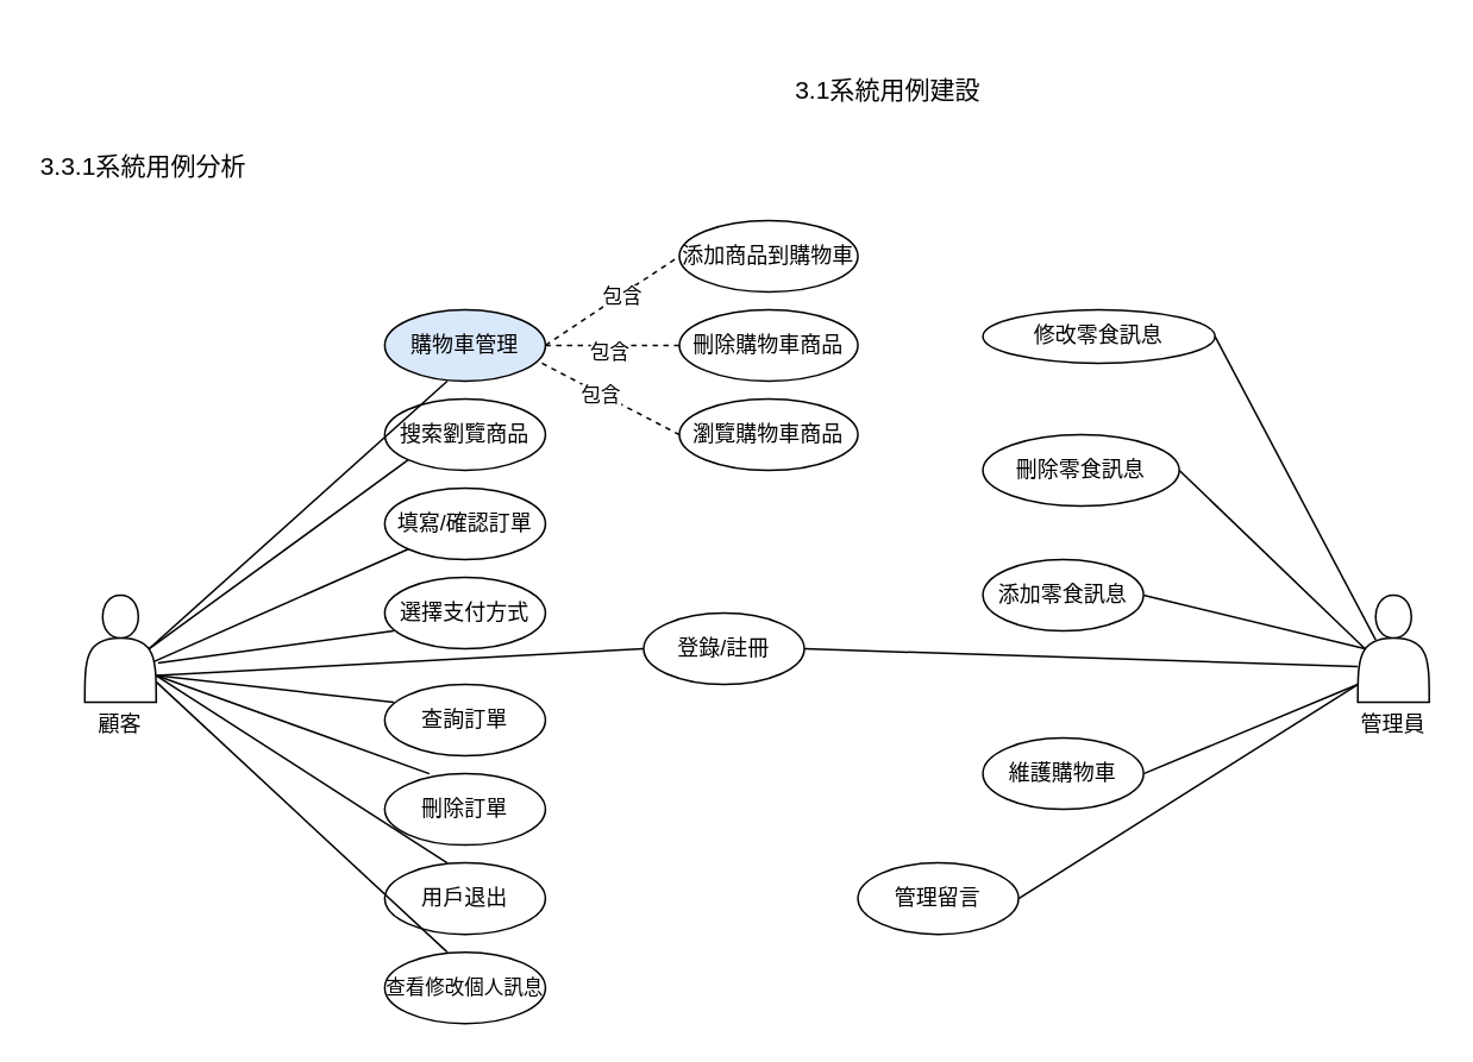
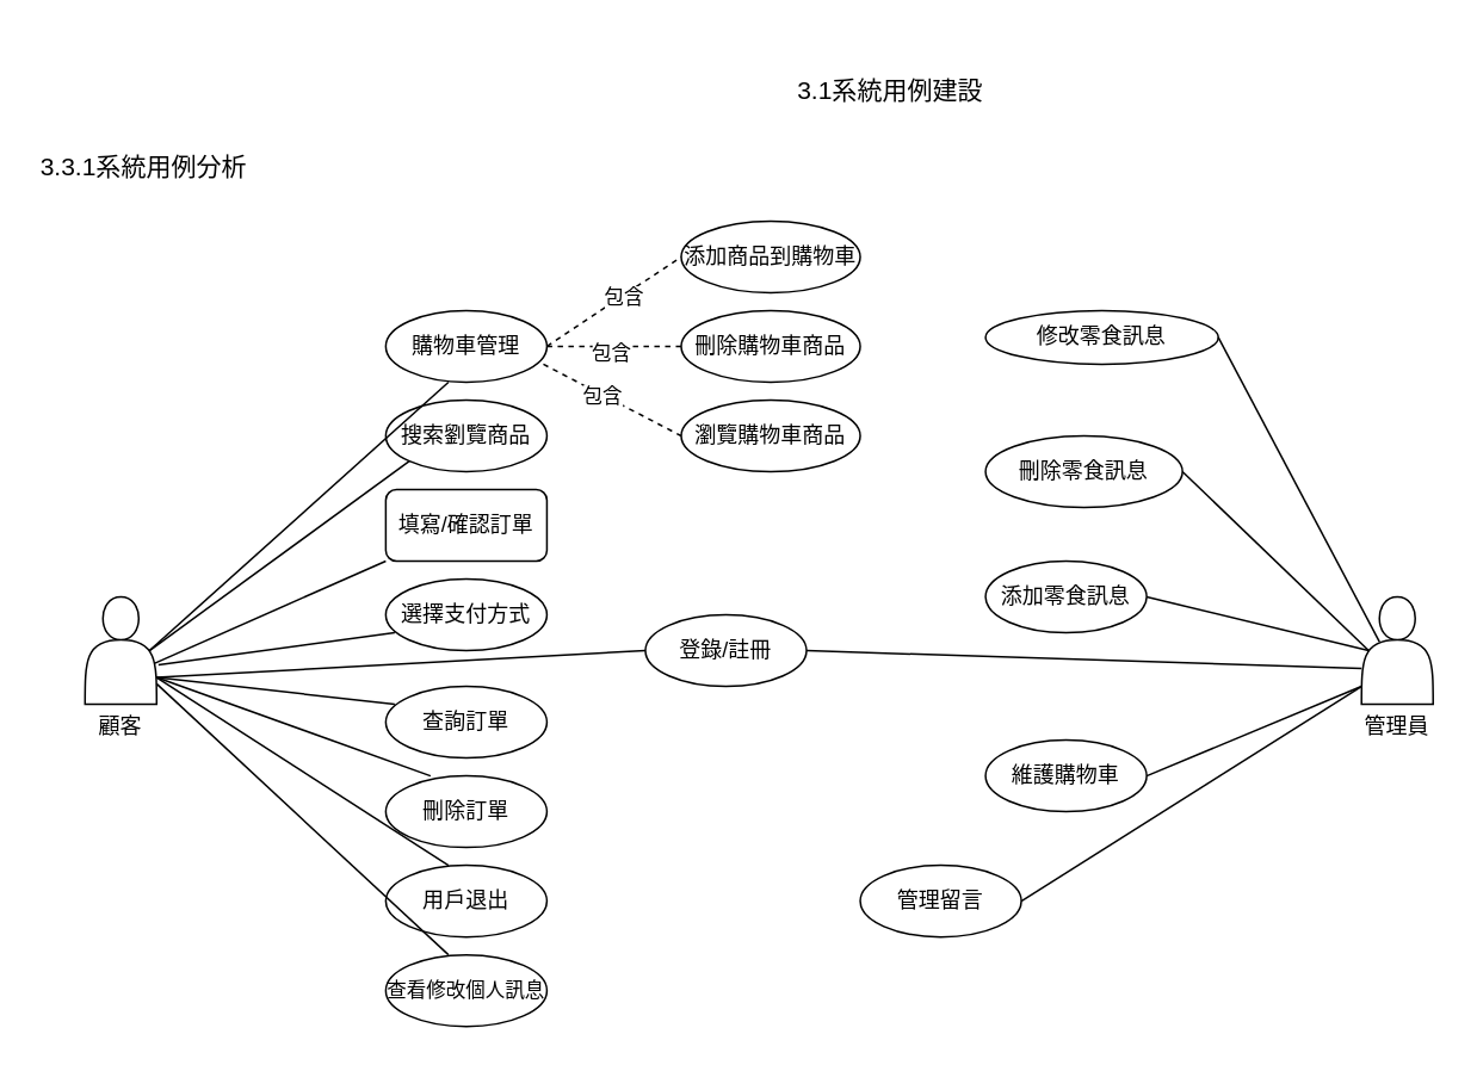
- <mxCell id="4" value="購物車管理" style="ellipse;whiteSpace=wrap;html=1;fillColor=#dae8fc;" vertex="1" parent="1"><mxGeometry x="215" y="173" width="90" height="40" as="geometry" /></mxCell>
+ <mxCell id="4" value="購物車管理" style="ellipse;whiteSpace=wrap;html=1;" vertex="1" parent="1"><mxGeometry x="215" y="173" width="90" height="40" as="geometry" /></mxCell>
- <mxCell id="6" value="填寫/確認訂單" style="ellipse;whiteSpace=wrap;html=1;" vertex="1" parent="1"><mxGeometry x="215" y="273" width="90" height="40" as="geometry" /></mxCell>
+ <mxCell id="6" value="填寫/確認訂單" style="whiteSpace=wrap;html=1;rounded=1;" vertex="1" parent="1"><mxGeometry x="215" y="273" width="90" height="40" as="geometry" /></mxCell>
